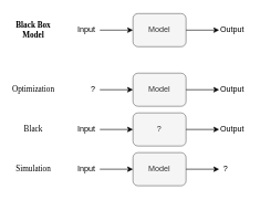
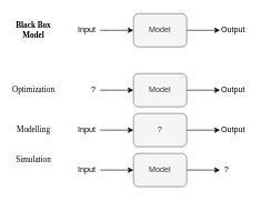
- <mxCell id="9" value="&lt;font&gt;Black&lt;/font&gt;" style="text;html=1;align=center;verticalAlign=middle;whiteSpace=wrap;rounded=0;fontFamily=Garamond;" vertex="1" parent="1"><mxGeometry x="20" y="180" width="60" height="30" as="geometry" /></mxCell>
+ <mxCell id="9" value="&lt;font&gt;Modelling&lt;/font&gt;" style="text;html=1;align=center;verticalAlign=middle;whiteSpace=wrap;rounded=0;fontFamily=Garamond;" vertex="1" parent="1"><mxGeometry x="20" y="180" width="60" height="30" as="geometry" /></mxCell>
- <mxCell id="10" value="&lt;font&gt;Simulation&lt;/font&gt;" style="text;html=1;align=center;verticalAlign=middle;whiteSpace=wrap;rounded=0;fontFamily=Garamond;" vertex="1" parent="1"><mxGeometry x="20" y="240" width="60" height="30" as="geometry" /></mxCell>
+ <mxCell id="10" value="&lt;font&gt;Simulation&lt;/font&gt;" style="text;html=1;align=center;verticalAlign=middle;whiteSpace=wrap;rounded=0;fontFamily=Garamond;" vertex="1" parent="1"><mxGeometry x="20" y="225" width="60" height="30" as="geometry" /></mxCell>
